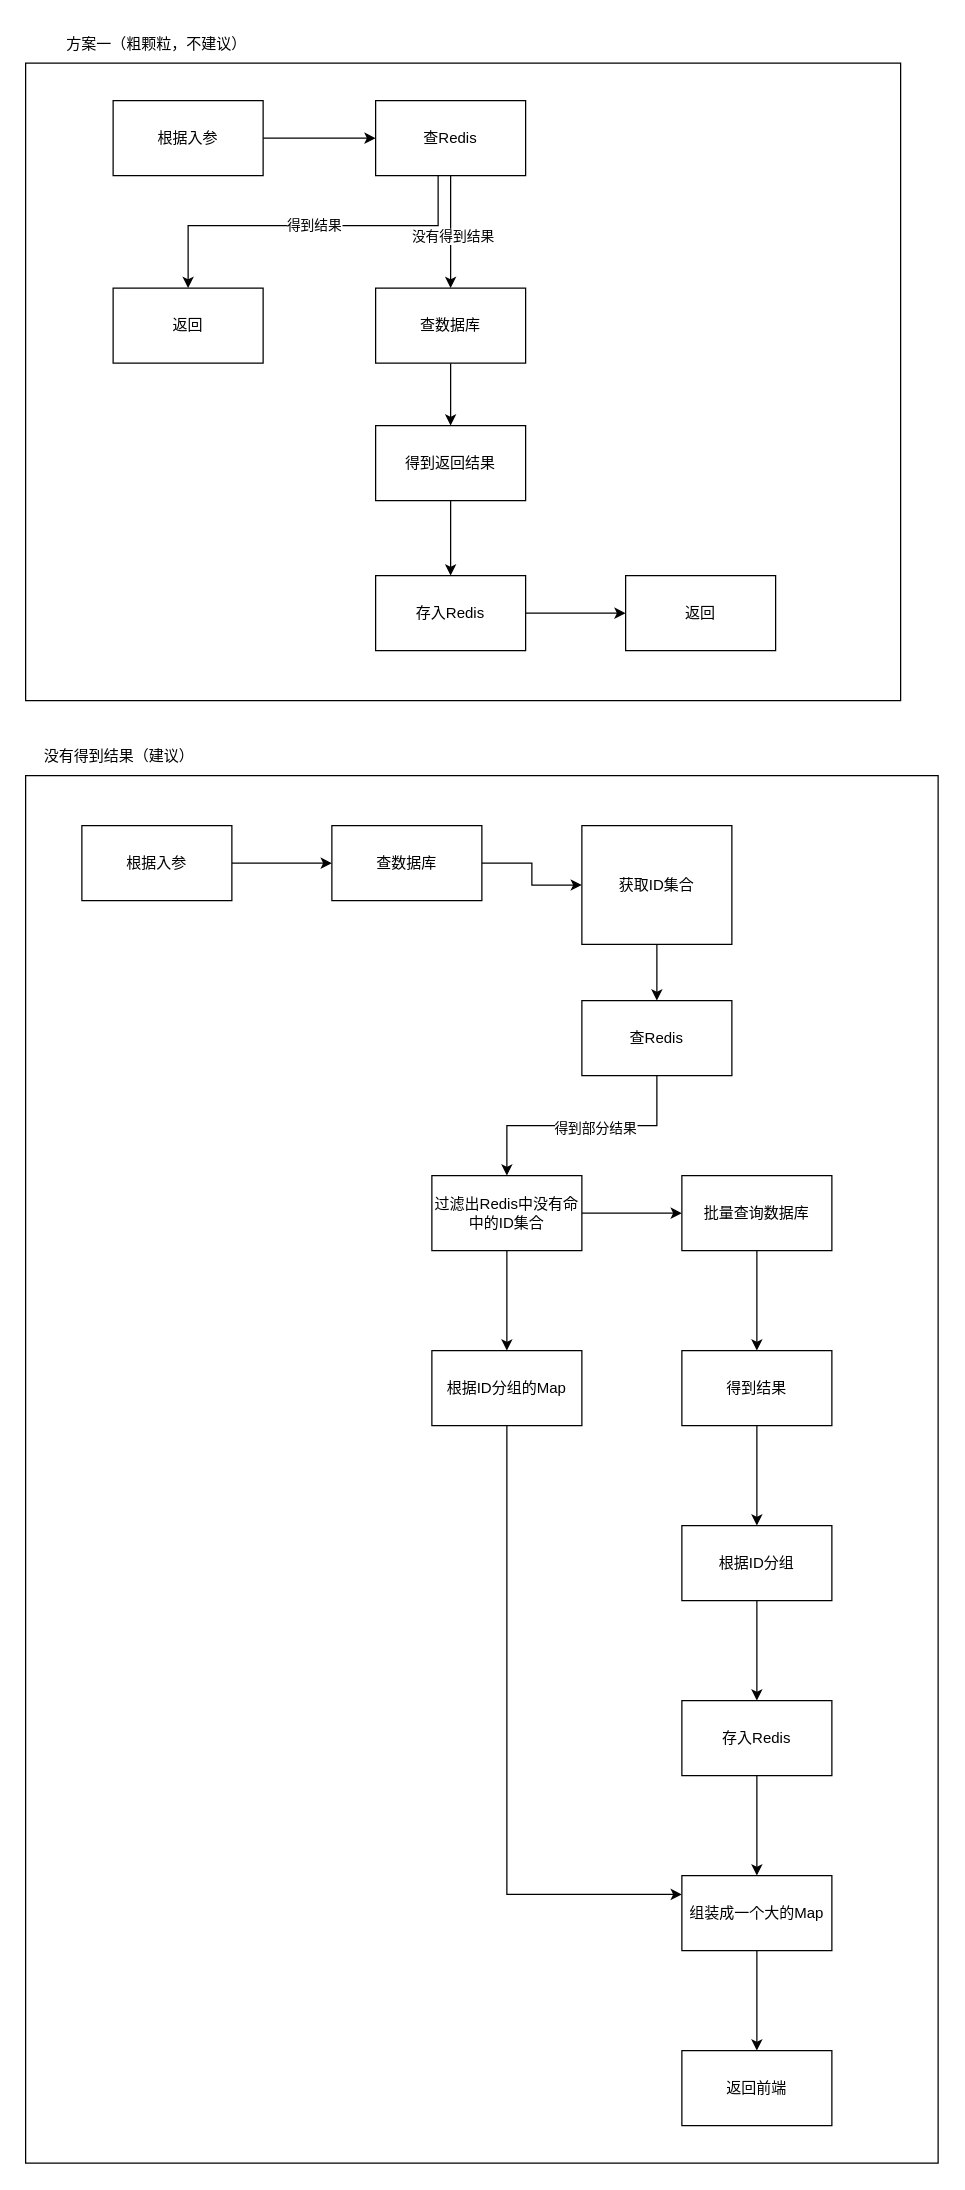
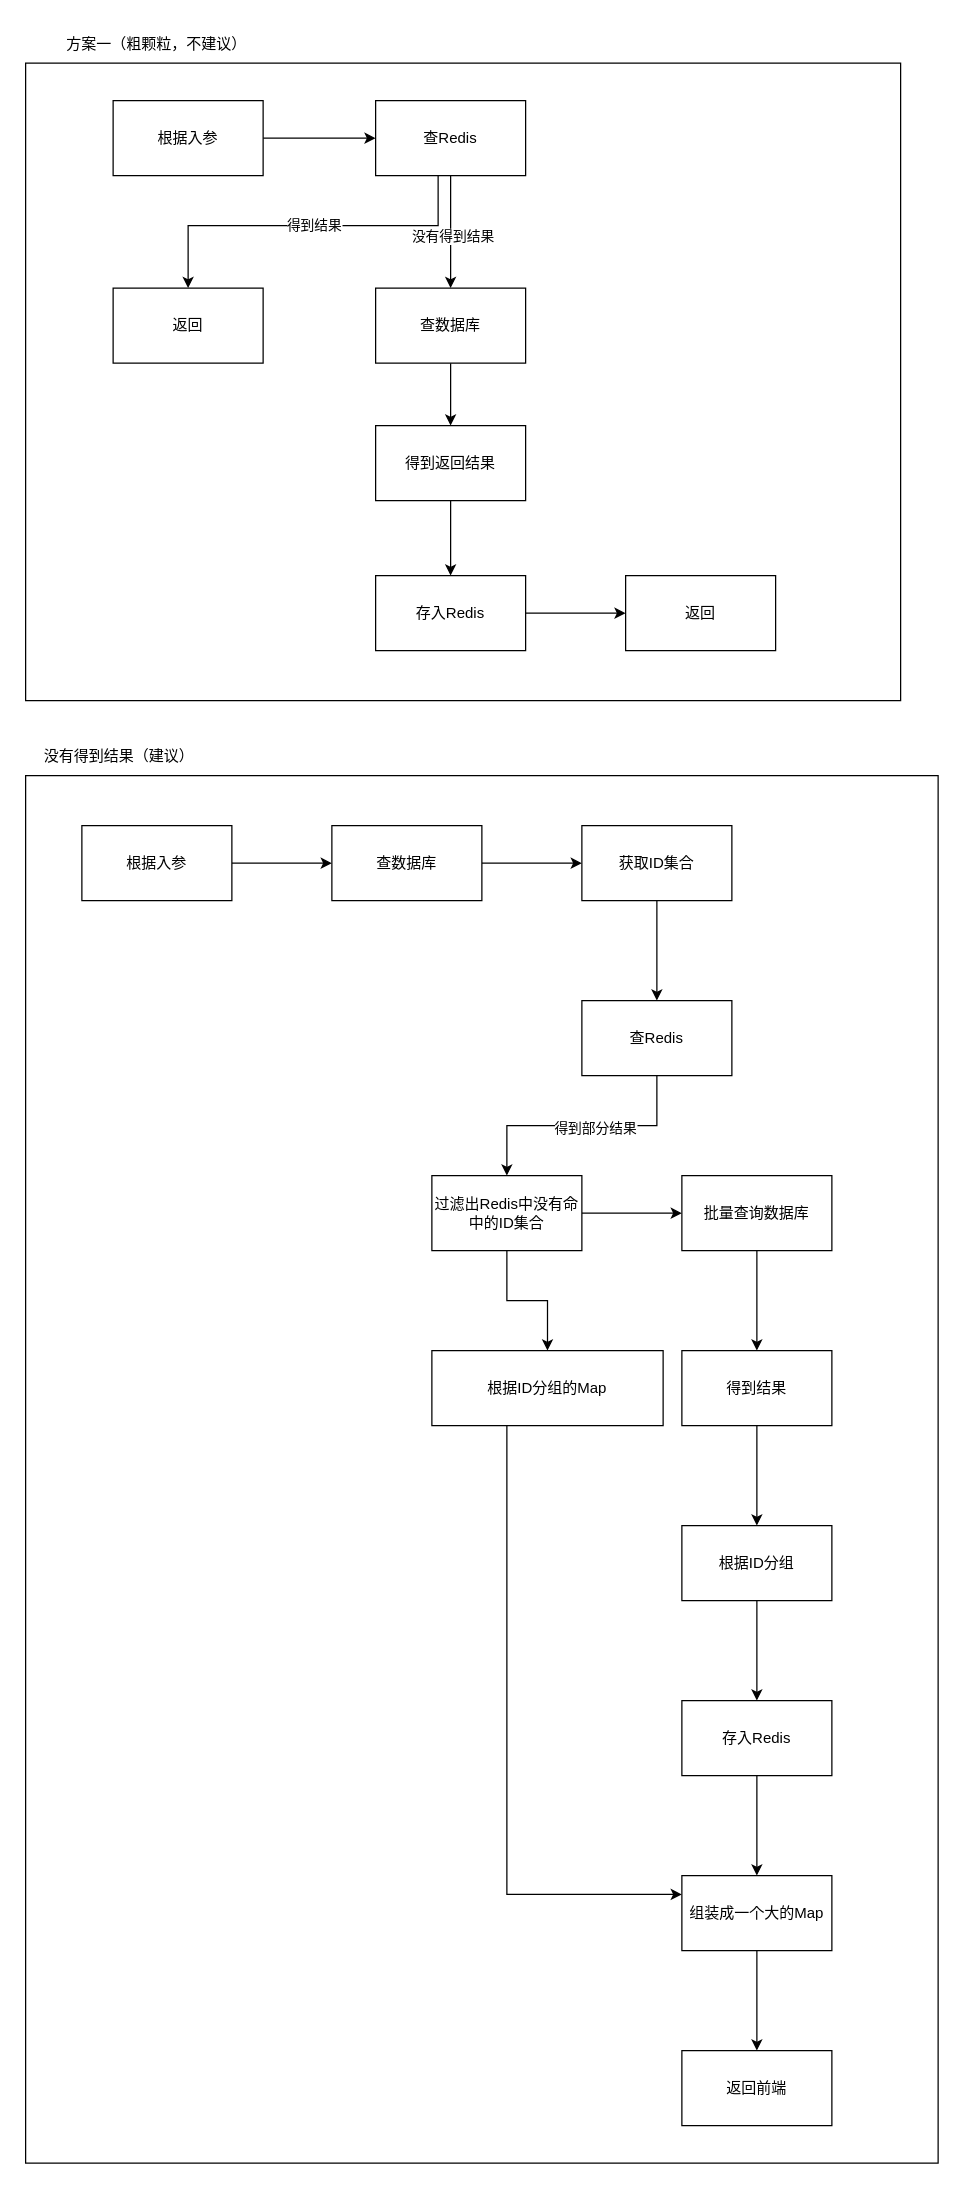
- <mxCell id="26" value="获取ID集合" style="whiteSpace=wrap;html=1;rounded=0;" vertex="1" parent="1"><mxGeometry x="465" y="660" width="120" height="95" as="geometry" /></mxCell>
+ <mxCell id="26" value="获取ID集合" style="whiteSpace=wrap;html=1;rounded=0;" vertex="1" parent="1"><mxGeometry x="465" y="660" width="120" height="60" as="geometry" /></mxCell>
- <mxCell id="34" value="根据ID分组的Map" style="whiteSpace=wrap;html=1;rounded=0;" vertex="1" parent="1"><mxGeometry x="345" y="1080" width="120" height="60" as="geometry" /></mxCell>
+ <mxCell id="34" value="根据ID分组的Map" style="whiteSpace=wrap;html=1;rounded=0;" vertex="1" parent="1"><mxGeometry x="345" y="1080" width="185" height="60" as="geometry" /></mxCell>
